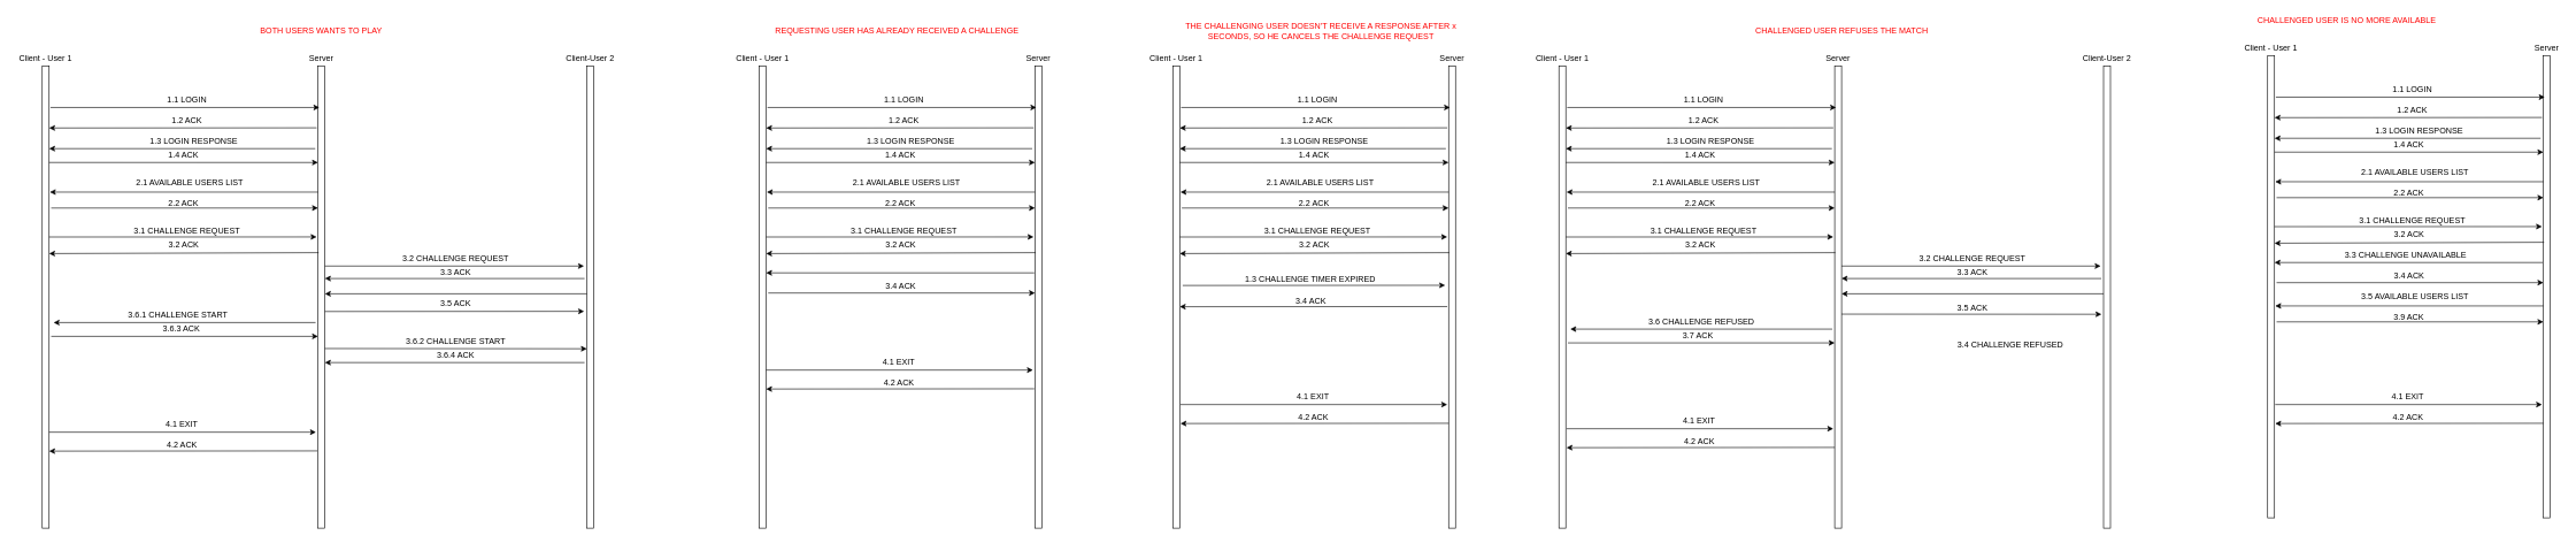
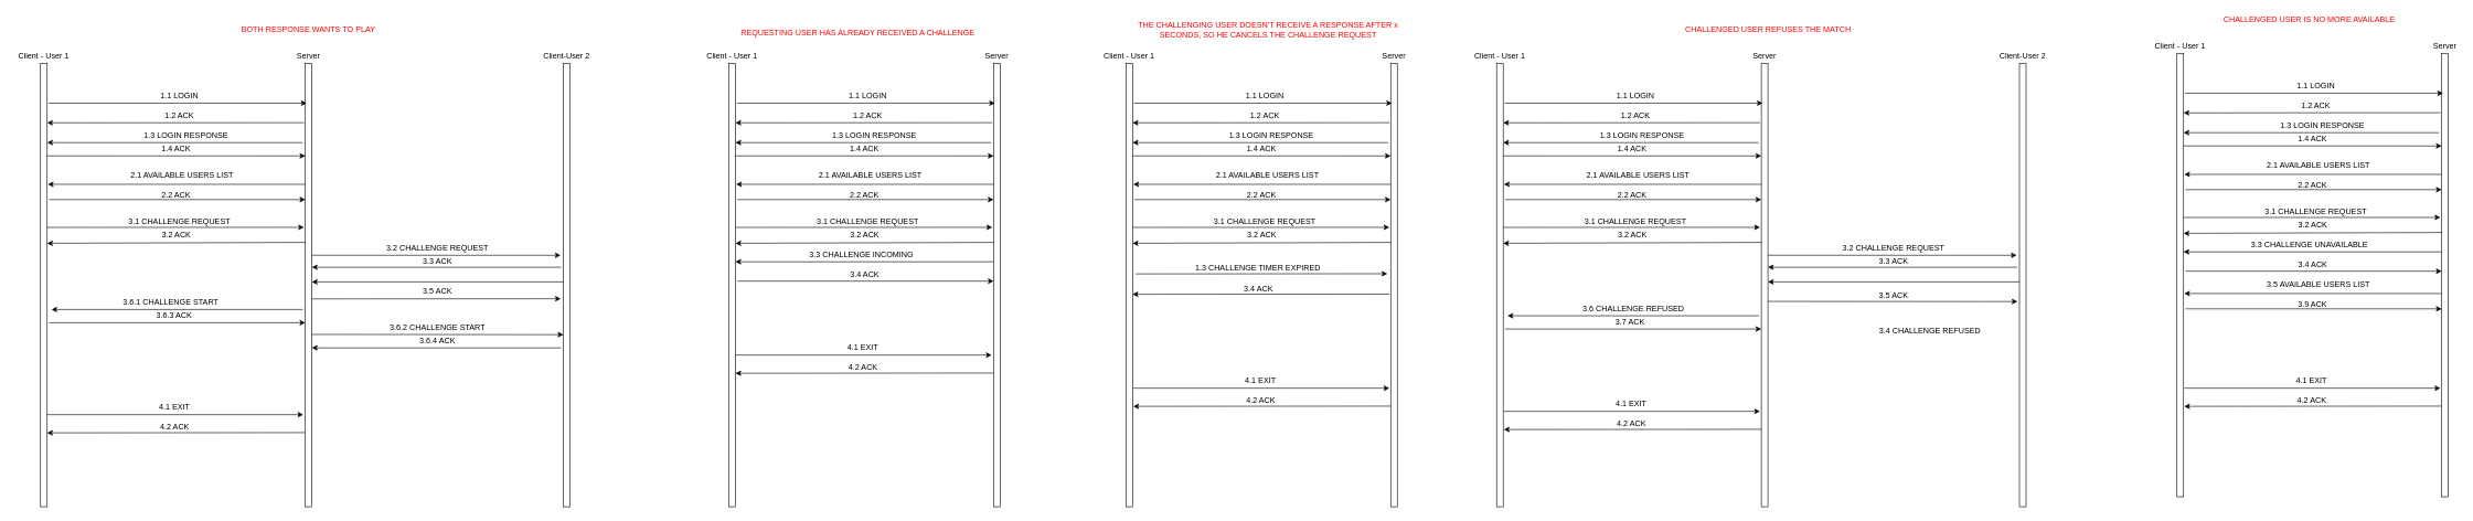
- <mxCell id="141" value="&lt;font color=&quot;#FF0000&quot;&gt;CHALLENGED USER IS NO MORE AVAILABLE&lt;br&gt;&lt;/font&gt;" style="text;html=1;strokeColor=none;fillColor=none;align=center;verticalAlign=middle;whiteSpace=wrap;rounded=0;" vertex="1" parent="1"><mxGeometry x="3203" y="20" width="400" height="20" as="geometry" /></mxCell>
+ <mxCell id="141" value="&lt;font color=&quot;#FF0000&quot;&gt;CHALLENGED USER IS NO MORE AVAILABLE&lt;br&gt;&lt;/font&gt;" style="text;html=1;strokeColor=none;fillColor=none;align=center;verticalAlign=middle;whiteSpace=wrap;rounded=0;" vertex="1" parent="1"><mxGeometry x="3288" y="20" width="400" height="20" as="geometry" /></mxCell>
- <mxCell id="37" value="&lt;font color=&quot;#FF0000&quot;&gt;BOTH USERS WANTS TO PLAY&lt;br&gt;&lt;/font&gt;" style="text;html=1;strokeColor=none;fillColor=none;align=center;verticalAlign=middle;whiteSpace=wrap;rounded=0;" parent="1" vertex="1"><mxGeometry x="265" y="35" width="400" height="20" as="geometry" /></mxCell>
+ <mxCell id="37" value="&lt;font color=&quot;#FF0000&quot;&gt;BOTH RESPONSE WANTS TO PLAY&lt;br&gt;&lt;/font&gt;" style="text;html=1;strokeColor=none;fillColor=none;align=center;verticalAlign=middle;whiteSpace=wrap;rounded=0;" parent="1" vertex="1"><mxGeometry x="265" y="35" width="400" height="20" as="geometry" /></mxCell>
- <mxCell id="58" value="&lt;font color=&quot;#FF0000&quot;&gt;REQUESTING USER HAS ALREADY RECEIVED A CHALLENGE&lt;br&gt;&lt;/font&gt;" style="text;html=1;strokeColor=none;fillColor=none;align=center;verticalAlign=middle;whiteSpace=wrap;rounded=0;" parent="1" vertex="1"><mxGeometry x="1100" y="35" width="400" height="20" as="geometry" /></mxCell>
+ <mxCell id="58" value="&lt;font color=&quot;#FF0000&quot;&gt;REQUESTING USER HAS ALREADY RECEIVED A CHALLENGE&lt;br&gt;&lt;/font&gt;" style="text;html=1;strokeColor=none;fillColor=none;align=center;verticalAlign=middle;whiteSpace=wrap;rounded=0;" parent="1" vertex="1"><mxGeometry x="1095" y="40" width="400" height="20" as="geometry" /></mxCell>
+ <mxCell id="60" value="3.3 CHALLENGE INCOMING" style="text;html=1;align=center;verticalAlign=middle;resizable=0;points=[];autosize=1;" parent="1" vertex="1"><mxGeometry x="1215" y="375" width="170" height="20" as="geometry" /></mxCell>
